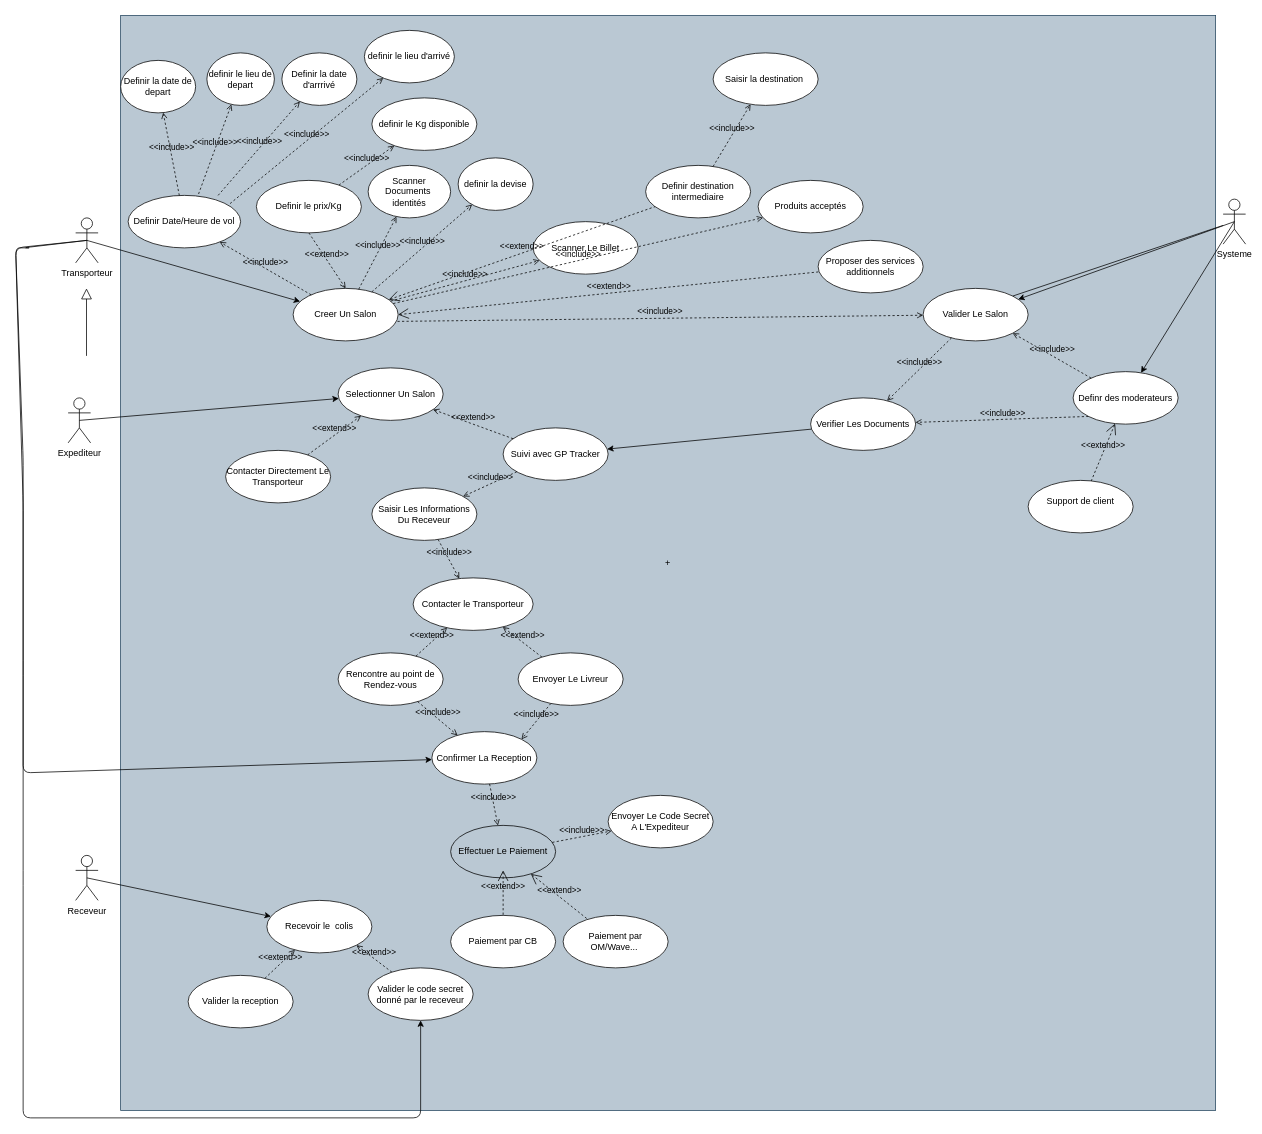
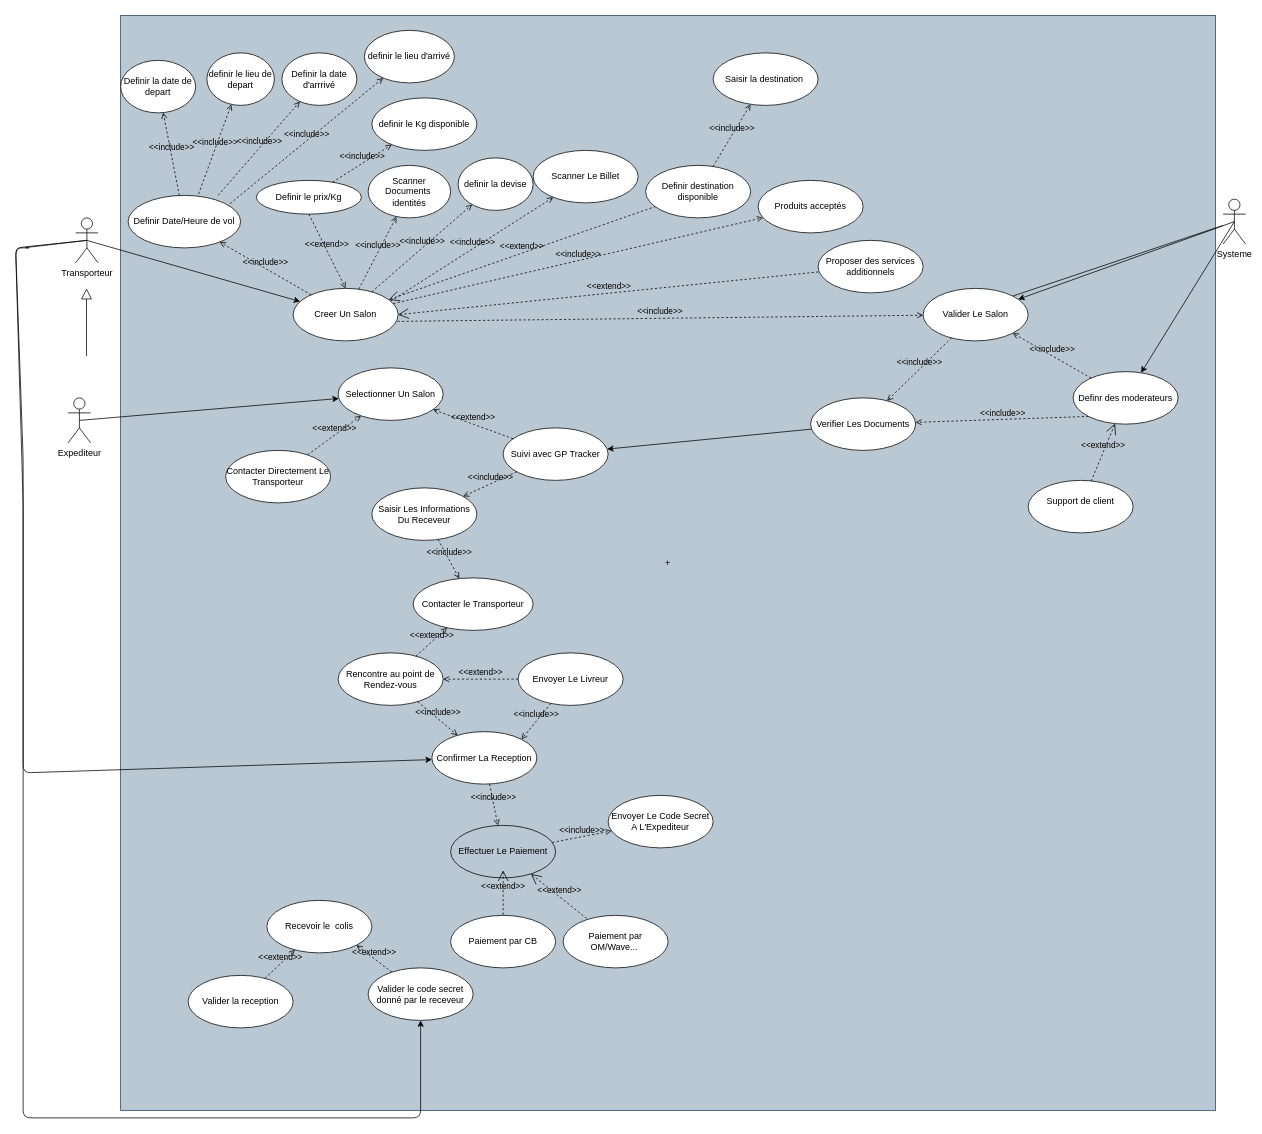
- <mxCell id="63" value="Definir destination intermediaire&lt;br&gt;" style="ellipse;whiteSpace=wrap;html=1;" vertex="1" parent="1"><mxGeometry x="860" y="220" width="140" height="70" as="geometry" /></mxCell>
+ <mxCell id="63" value="Definir destination disponible&lt;br&gt;" style="ellipse;whiteSpace=wrap;html=1;" vertex="1" parent="1"><mxGeometry x="860" y="220" width="140" height="70" as="geometry" /></mxCell>
- <mxCell id="15" value="Definir le prix/Kg&lt;br&gt;" style="ellipse;whiteSpace=wrap;html=1;" parent="1" vertex="1"><mxGeometry x="341" y="240" width="140" height="70" as="geometry" /></mxCell>
+ <mxCell id="15" value="Definir le prix/Kg&lt;br&gt;" style="ellipse;whiteSpace=wrap;html=1;" parent="1" vertex="1"><mxGeometry x="341" y="240" width="140" height="45" as="geometry" /></mxCell>
- <mxCell id="18" value="Scanner Le Billet&lt;br&gt;" style="ellipse;whiteSpace=wrap;html=1;" parent="1" vertex="1"><mxGeometry x="710" y="295" width="140" height="70" as="geometry" /></mxCell>
+ <mxCell id="18" value="Scanner Le Billet&lt;br&gt;" style="ellipse;whiteSpace=wrap;html=1;" parent="1" vertex="1"><mxGeometry x="710" y="200" width="140" height="70" as="geometry" /></mxCell>
- <mxCell id="44" value="&amp;lt;&amp;lt;extend&amp;gt;&amp;gt;" style="html=1;verticalAlign=bottom;labelBackgroundColor=none;endArrow=open;endFill=0;dashed=1;" parent="1" source="33" target="34" edge="1"><mxGeometry width="160" relative="1" as="geometry"><mxPoint x="500" y="870" as="sourcePoint" /><mxPoint x="660" y="870" as="targetPoint" /></mxGeometry></mxCell>
+ <mxCell id="44" value="&amp;lt;&amp;lt;extend&amp;gt;&amp;gt;" style="html=1;verticalAlign=bottom;labelBackgroundColor=none;endArrow=open;endFill=0;dashed=1;" parent="1" source="33" target="32" edge="1"><mxGeometry width="160" relative="1" as="geometry"><mxPoint x="500" y="870" as="sourcePoint" /><mxPoint x="660" y="870" as="targetPoint" /></mxGeometry></mxCell>
- <mxCell id="8" value="Receveur&lt;br&gt;&lt;br&gt;" style="shape=umlActor;verticalLabelPosition=bottom;verticalAlign=top;html=1;outlineConnect=0;" parent="1" vertex="1"><mxGeometry x="100" y="1140" width="30" height="60" as="geometry" /></mxCell>
- <mxCell id="7" style="edgeStyle=none;html=1;exitX=0.5;exitY=0.5;exitDx=0;exitDy=0;exitPerimeter=0;" parent="1" source="8" target="10" edge="1"><mxGeometry relative="1" as="geometry" /></mxCell>
